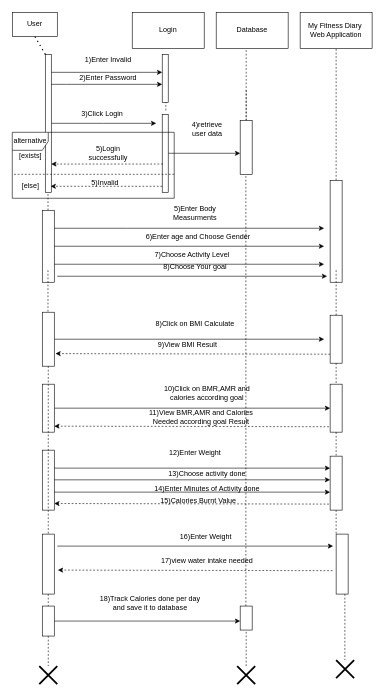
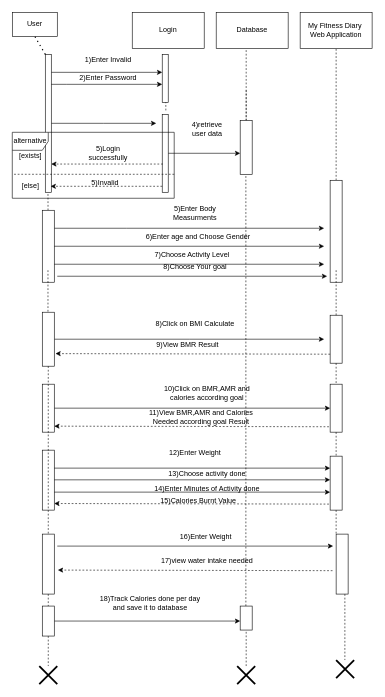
- <mxCell id="19" value="3)Click Login" style="text;html=1;strokeColor=none;fillColor=none;align=center;verticalAlign=middle;whiteSpace=wrap;rounded=0;" vertex="1" parent="1"><mxGeometry x="110" y="180" width="120" height="20" as="geometry" /></mxCell>
- <mxCell id="53" value="9)View BMI Result" style="text;html=1;strokeColor=none;fillColor=none;align=center;verticalAlign=middle;whiteSpace=wrap;rounded=0;dashed=1;" vertex="1" parent="1"><mxGeometry x="230" y="560" width="165" height="30" as="geometry" /></mxCell>
+ <mxCell id="53" value="9)View BMR Result" style="text;html=1;strokeColor=none;fillColor=none;align=center;verticalAlign=middle;whiteSpace=wrap;rounded=0;dashed=1;" vertex="1" parent="1"><mxGeometry x="230" y="560" width="165" height="30" as="geometry" /></mxCell>
